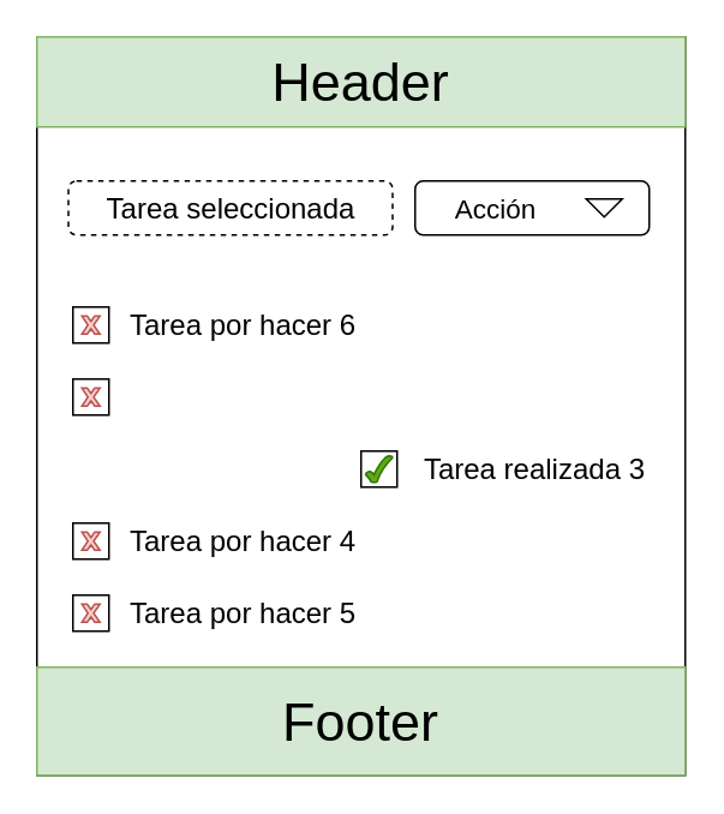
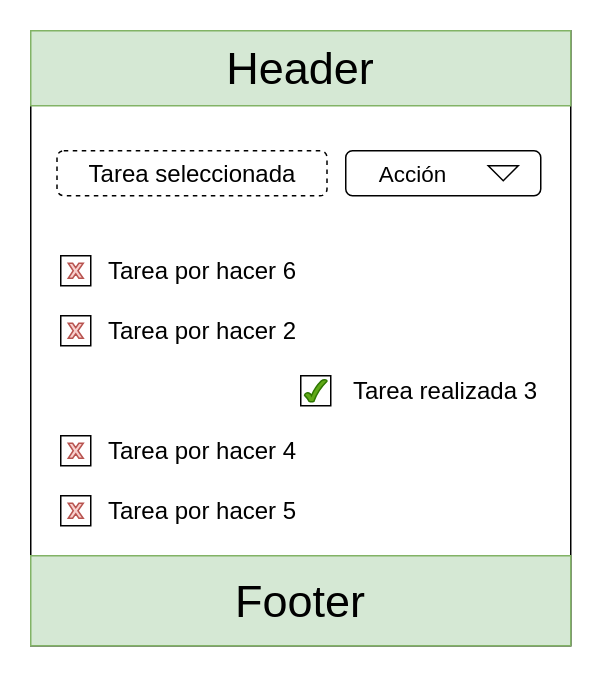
+ <mxCell id="11" value="Tarea por hacer 2" style="text;html=1;strokeColor=none;fillColor=none;align=left;verticalAlign=middle;whiteSpace=wrap;rounded=0;fontSize=16;" vertex="1" parent="1"><mxGeometry x="70" y="210" width="170" height="20" as="geometry" /></mxCell>
